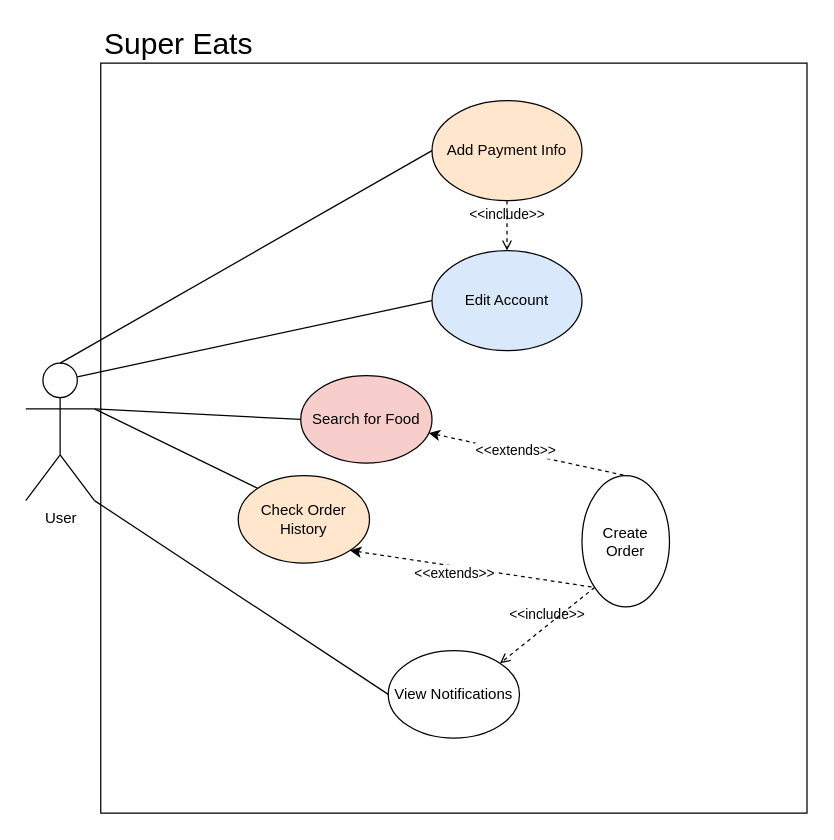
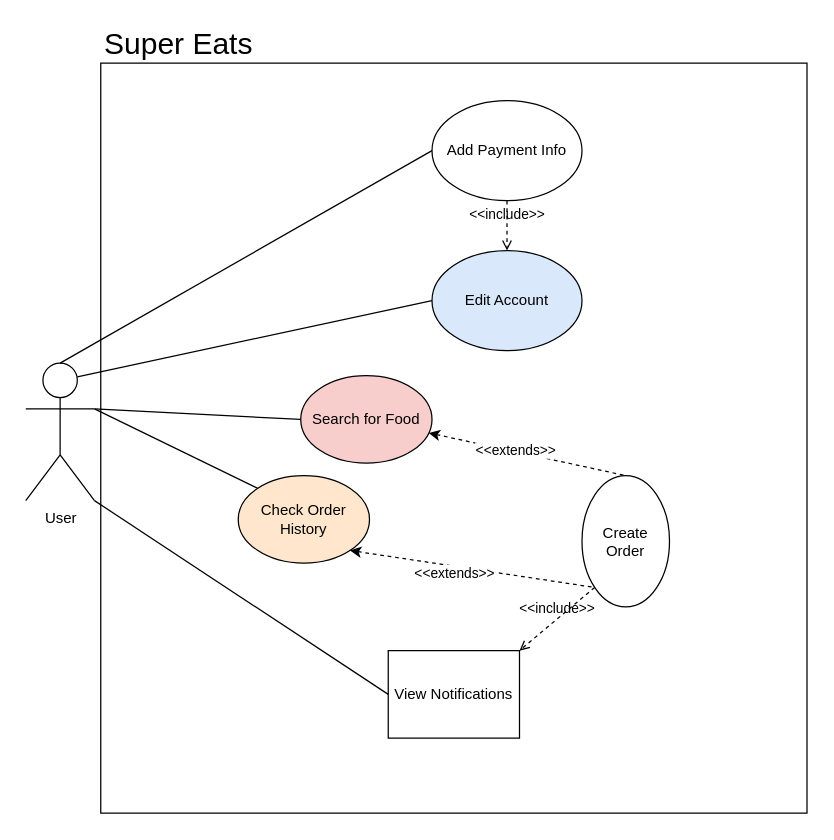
- <mxCell id="13" value="Add Payment Info" style="ellipse;whiteSpace=wrap;html=1;fillColor=#ffe6cc;" parent="1" vertex="1"><mxGeometry x="345" y="80" width="120" height="80" as="geometry" /></mxCell>
+ <mxCell id="13" value="Add Payment Info" style="ellipse;whiteSpace=wrap;html=1;" parent="1" vertex="1"><mxGeometry x="345" y="80" width="120" height="80" as="geometry" /></mxCell>
- <mxCell id="14" value="View Notifications" style="ellipse;whiteSpace=wrap;html=1;" parent="1" vertex="1"><mxGeometry x="310" y="520" width="105" height="70" as="geometry" /></mxCell>
+ <mxCell id="14" value="View Notifications" style="whiteSpace=wrap;html=1;rounded=0;" parent="1" vertex="1"><mxGeometry x="310" y="520" width="105" height="70" as="geometry" /></mxCell>
